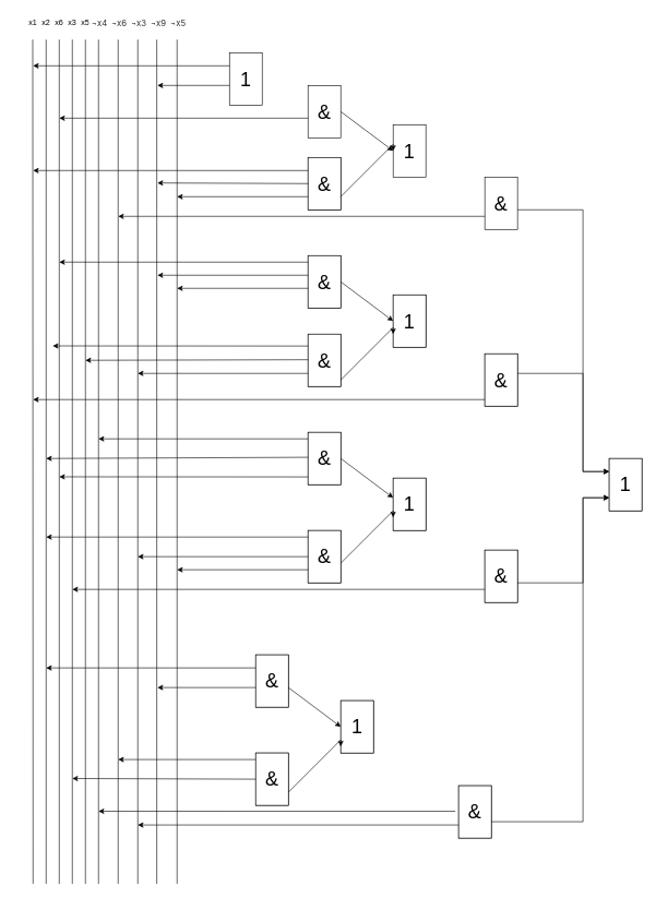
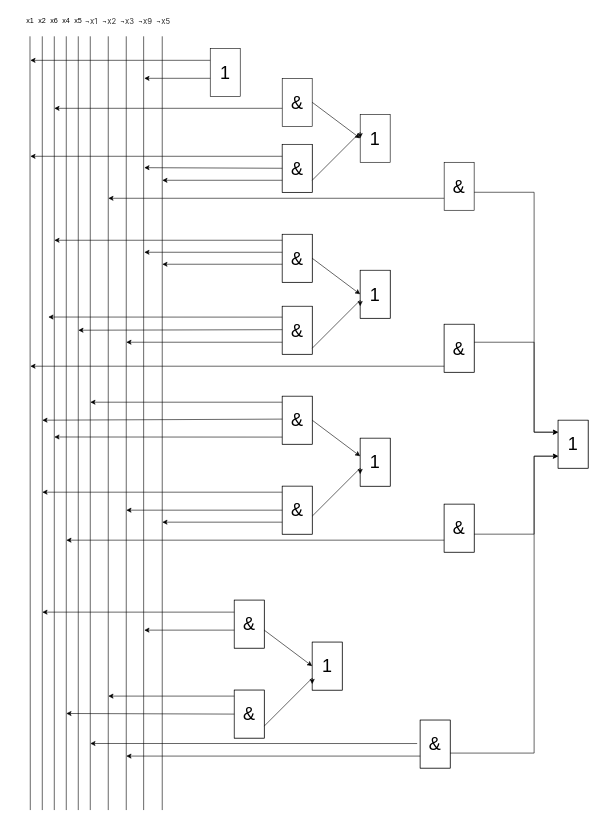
- <mxCell id="15" value="х3" style="text;html=1;align=center;verticalAlign=middle;whiteSpace=wrap;rounded=0;" vertex="1" parent="1"><mxGeometry x="80" y="20" width="60" height="30" as="geometry" /></mxCell>
+ <mxCell id="15" value="х4" style="text;html=1;align=center;verticalAlign=middle;whiteSpace=wrap;rounded=0;" vertex="1" parent="1"><mxGeometry x="80" y="20" width="60" height="30" as="geometry" /></mxCell>
- <mxCell id="17" value="&lt;font style=&quot;font-size: 13px;&quot;&gt;&lt;span style=&quot;color: rgb(51, 51, 51); font-family: -apple-system, BlinkMacSystemFont, Arial, Helvetica, sans-serif; text-align: start; background-color: rgb(255, 255, 255);&quot;&gt;&amp;nbsp;&lt;/span&gt;&lt;span style=&quot;color: rgb(51, 51, 51); font-family: -apple-system, BlinkMacSystemFont, Arial, Helvetica, sans-serif; text-align: start; background-color: rgb(255, 255, 255);&quot;&gt;¬х4&lt;/span&gt;&lt;/font&gt;" style="text;html=1;align=center;verticalAlign=middle;whiteSpace=wrap;rounded=0;" vertex="1" parent="1"><mxGeometry x="120" y="20" width="60" height="30" as="geometry" /></mxCell>
+ <mxCell id="17" value="&lt;font style=&quot;font-size: 13px;&quot;&gt;&lt;span style=&quot;color: rgb(51, 51, 51); font-family: -apple-system, BlinkMacSystemFont, Arial, Helvetica, sans-serif; text-align: start; background-color: rgb(255, 255, 255);&quot;&gt;&amp;nbsp;&lt;/span&gt;&lt;span style=&quot;color: rgb(51, 51, 51); font-family: -apple-system, BlinkMacSystemFont, Arial, Helvetica, sans-serif; text-align: start; background-color: rgb(255, 255, 255);&quot;&gt;¬х1&lt;/span&gt;&lt;/font&gt;" style="text;html=1;align=center;verticalAlign=middle;whiteSpace=wrap;rounded=0;" vertex="1" parent="1"><mxGeometry x="120" y="20" width="60" height="30" as="geometry" /></mxCell>
- <mxCell id="18" value="&lt;span style=&quot;font-size: 13px; color: rgb(51, 51, 51); font-family: -apple-system, BlinkMacSystemFont, Arial, Helvetica, sans-serif; text-align: start; background-color: rgb(255, 255, 255);&quot;&gt;&amp;nbsp;&lt;/span&gt;&lt;span style=&quot;font-size: 13px; color: rgb(51, 51, 51); font-family: -apple-system, BlinkMacSystemFont, Arial, Helvetica, sans-serif; text-align: start; background-color: rgb(255, 255, 255);&quot;&gt;¬х6&lt;/span&gt;" style="text;html=1;align=center;verticalAlign=middle;whiteSpace=wrap;rounded=0;" vertex="1" parent="1"><mxGeometry x="150" y="20" width="60" height="30" as="geometry" /></mxCell>
+ <mxCell id="18" value="&lt;span style=&quot;font-size: 13px; color: rgb(51, 51, 51); font-family: -apple-system, BlinkMacSystemFont, Arial, Helvetica, sans-serif; text-align: start; background-color: rgb(255, 255, 255);&quot;&gt;&amp;nbsp;&lt;/span&gt;&lt;span style=&quot;font-size: 13px; color: rgb(51, 51, 51); font-family: -apple-system, BlinkMacSystemFont, Arial, Helvetica, sans-serif; text-align: start; background-color: rgb(255, 255, 255);&quot;&gt;¬х2&lt;/span&gt;" style="text;html=1;align=center;verticalAlign=middle;whiteSpace=wrap;rounded=0;" vertex="1" parent="1"><mxGeometry x="150" y="20" width="60" height="30" as="geometry" /></mxCell>
